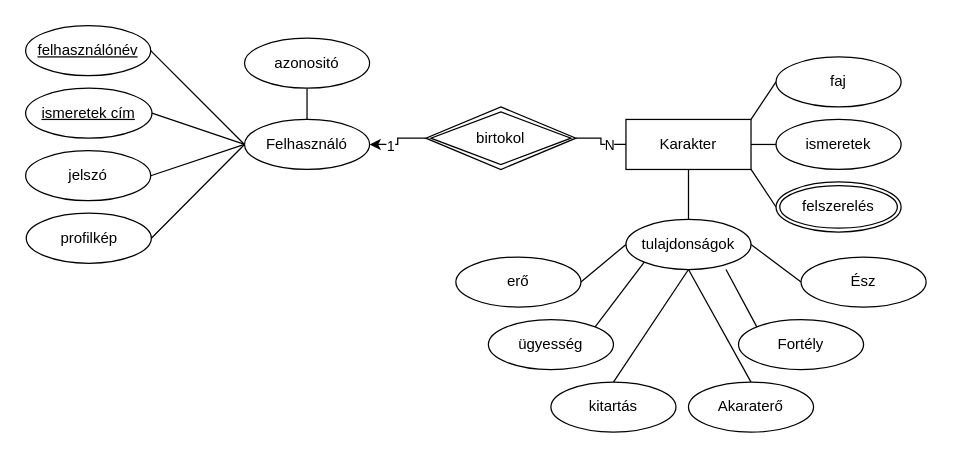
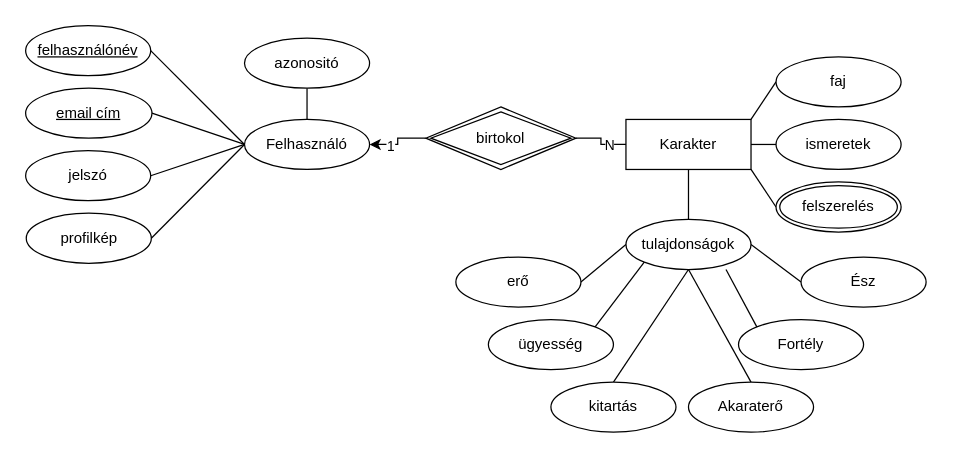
- <mxCell id="9" value="ismeretek cím" style="ellipse;whiteSpace=wrap;html=1;align=center;fontStyle=4;" vertex="1" parent="1"><mxGeometry x="20" y="70" width="101" height="40" as="geometry" /></mxCell>
+ <mxCell id="9" value="email cím" style="ellipse;whiteSpace=wrap;html=1;align=center;fontStyle=4;" vertex="1" parent="1"><mxGeometry x="20" y="70" width="101" height="40" as="geometry" /></mxCell>
